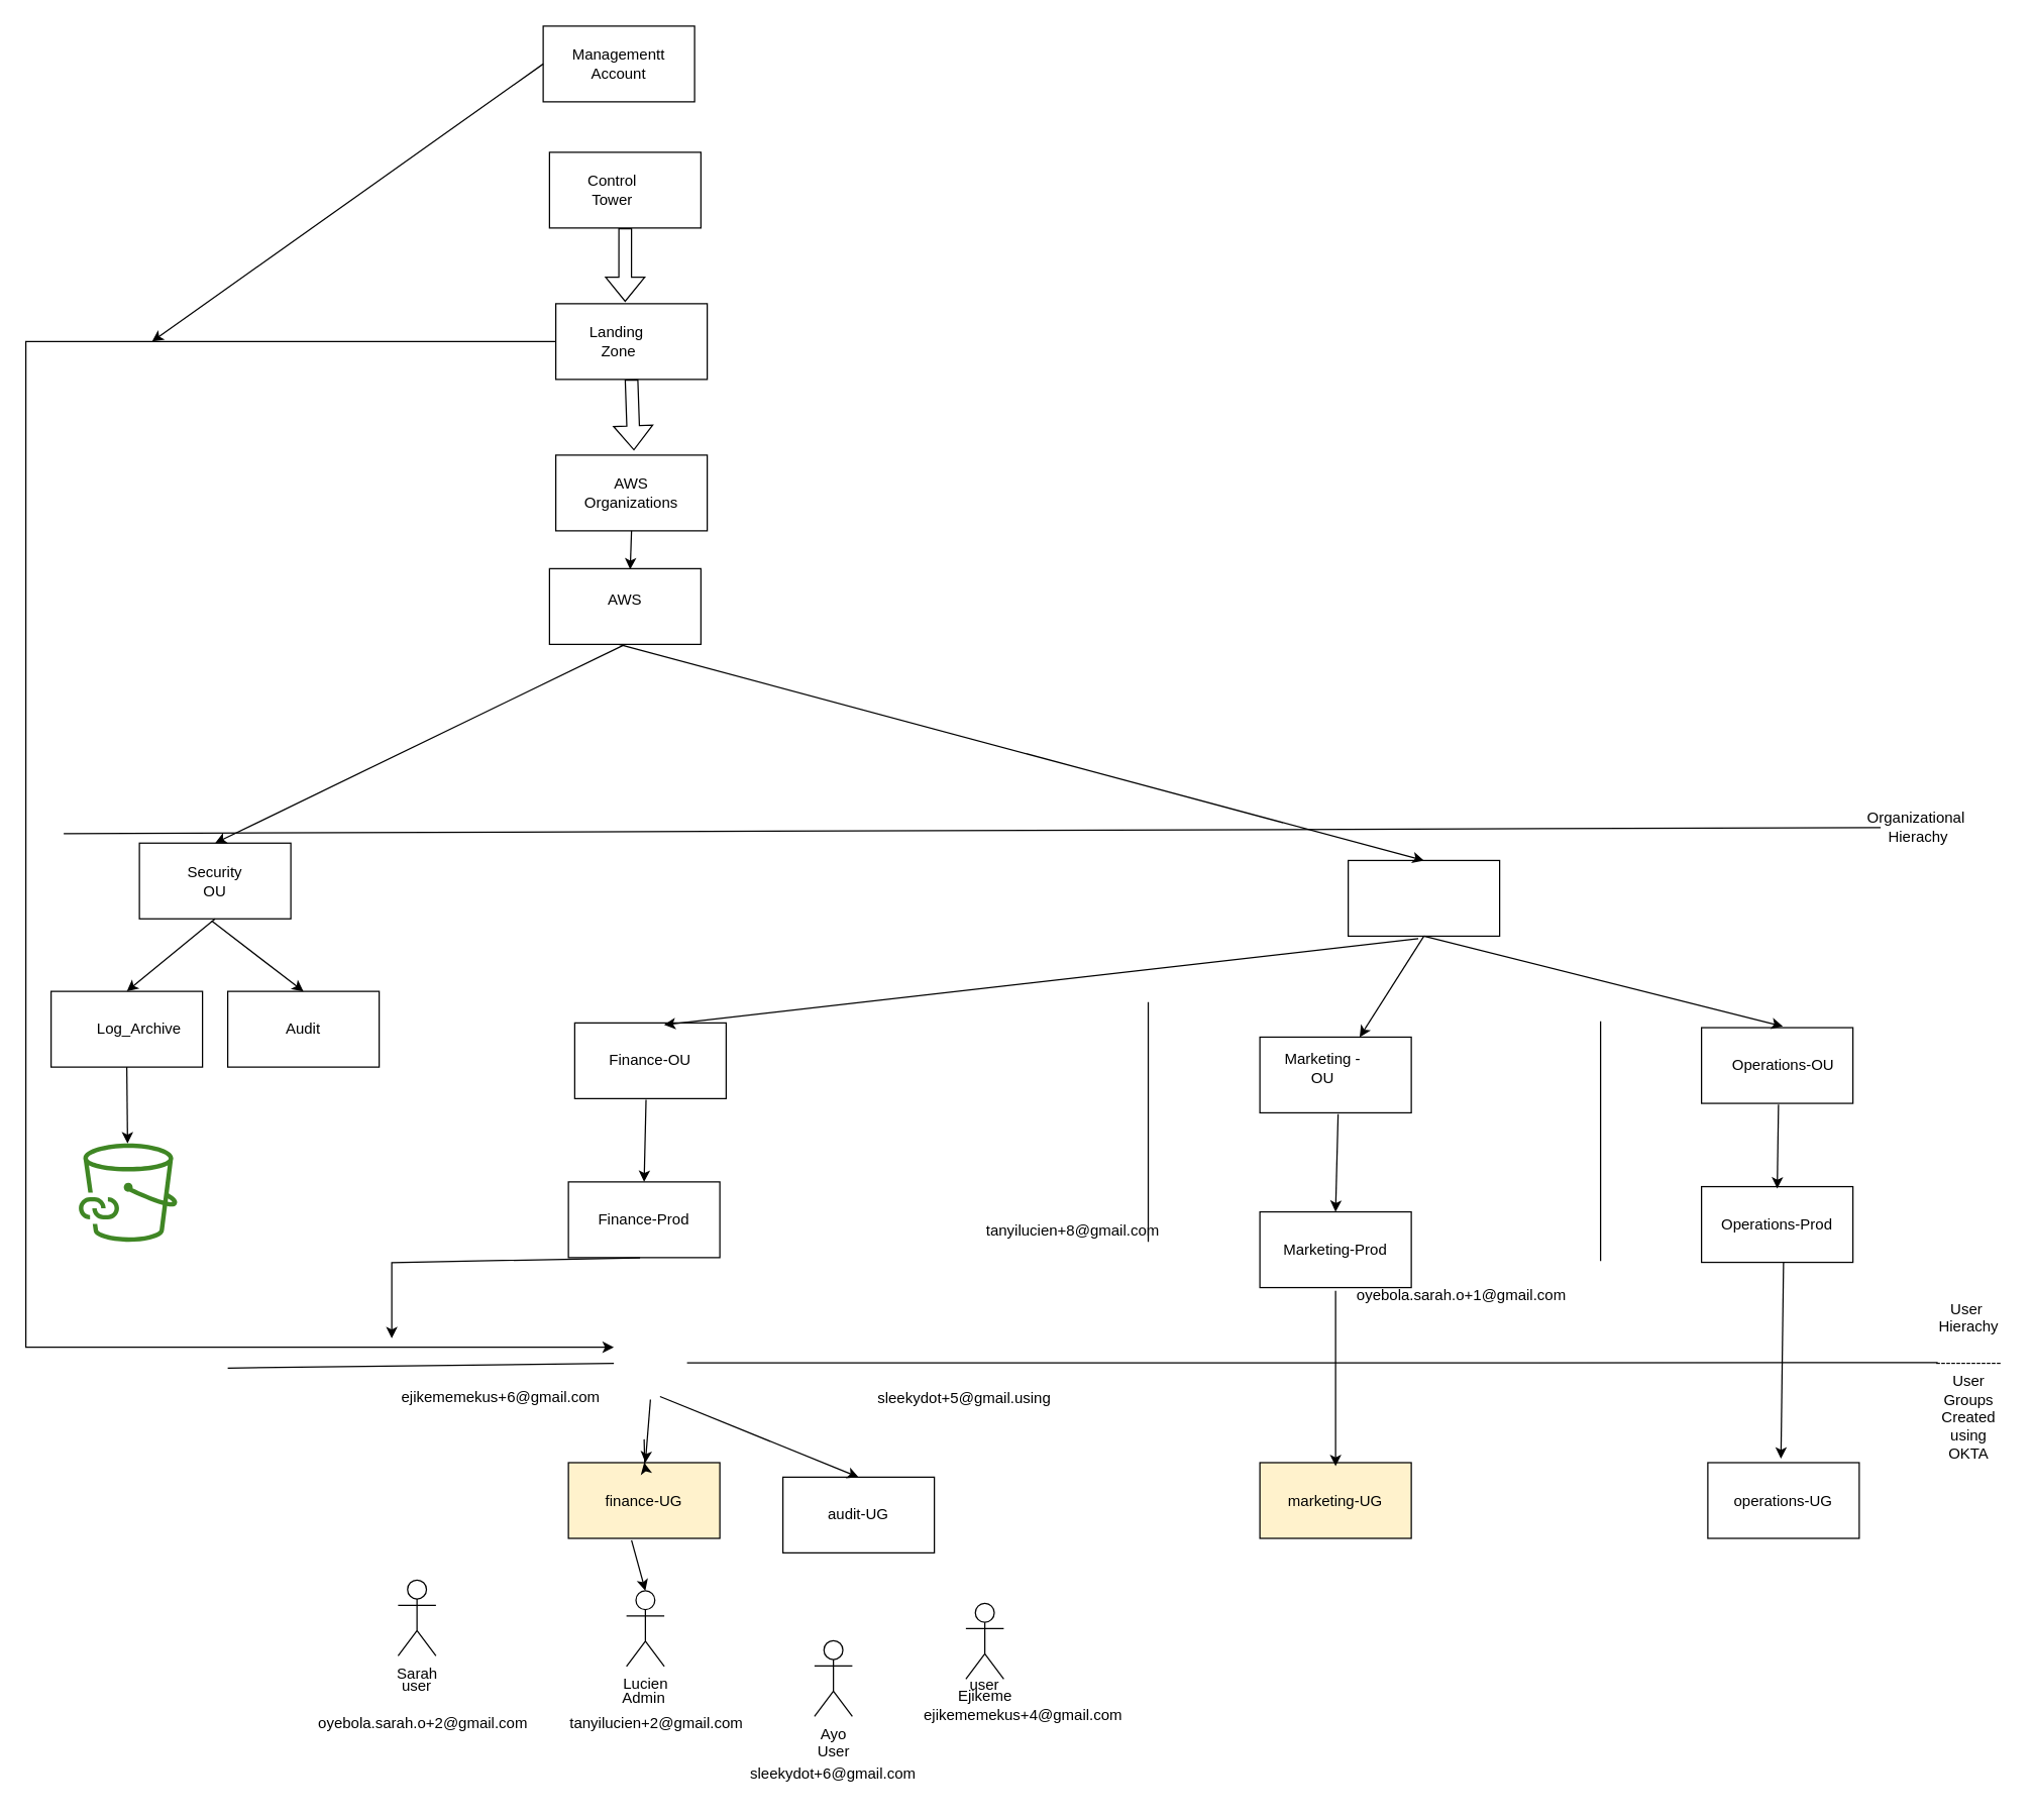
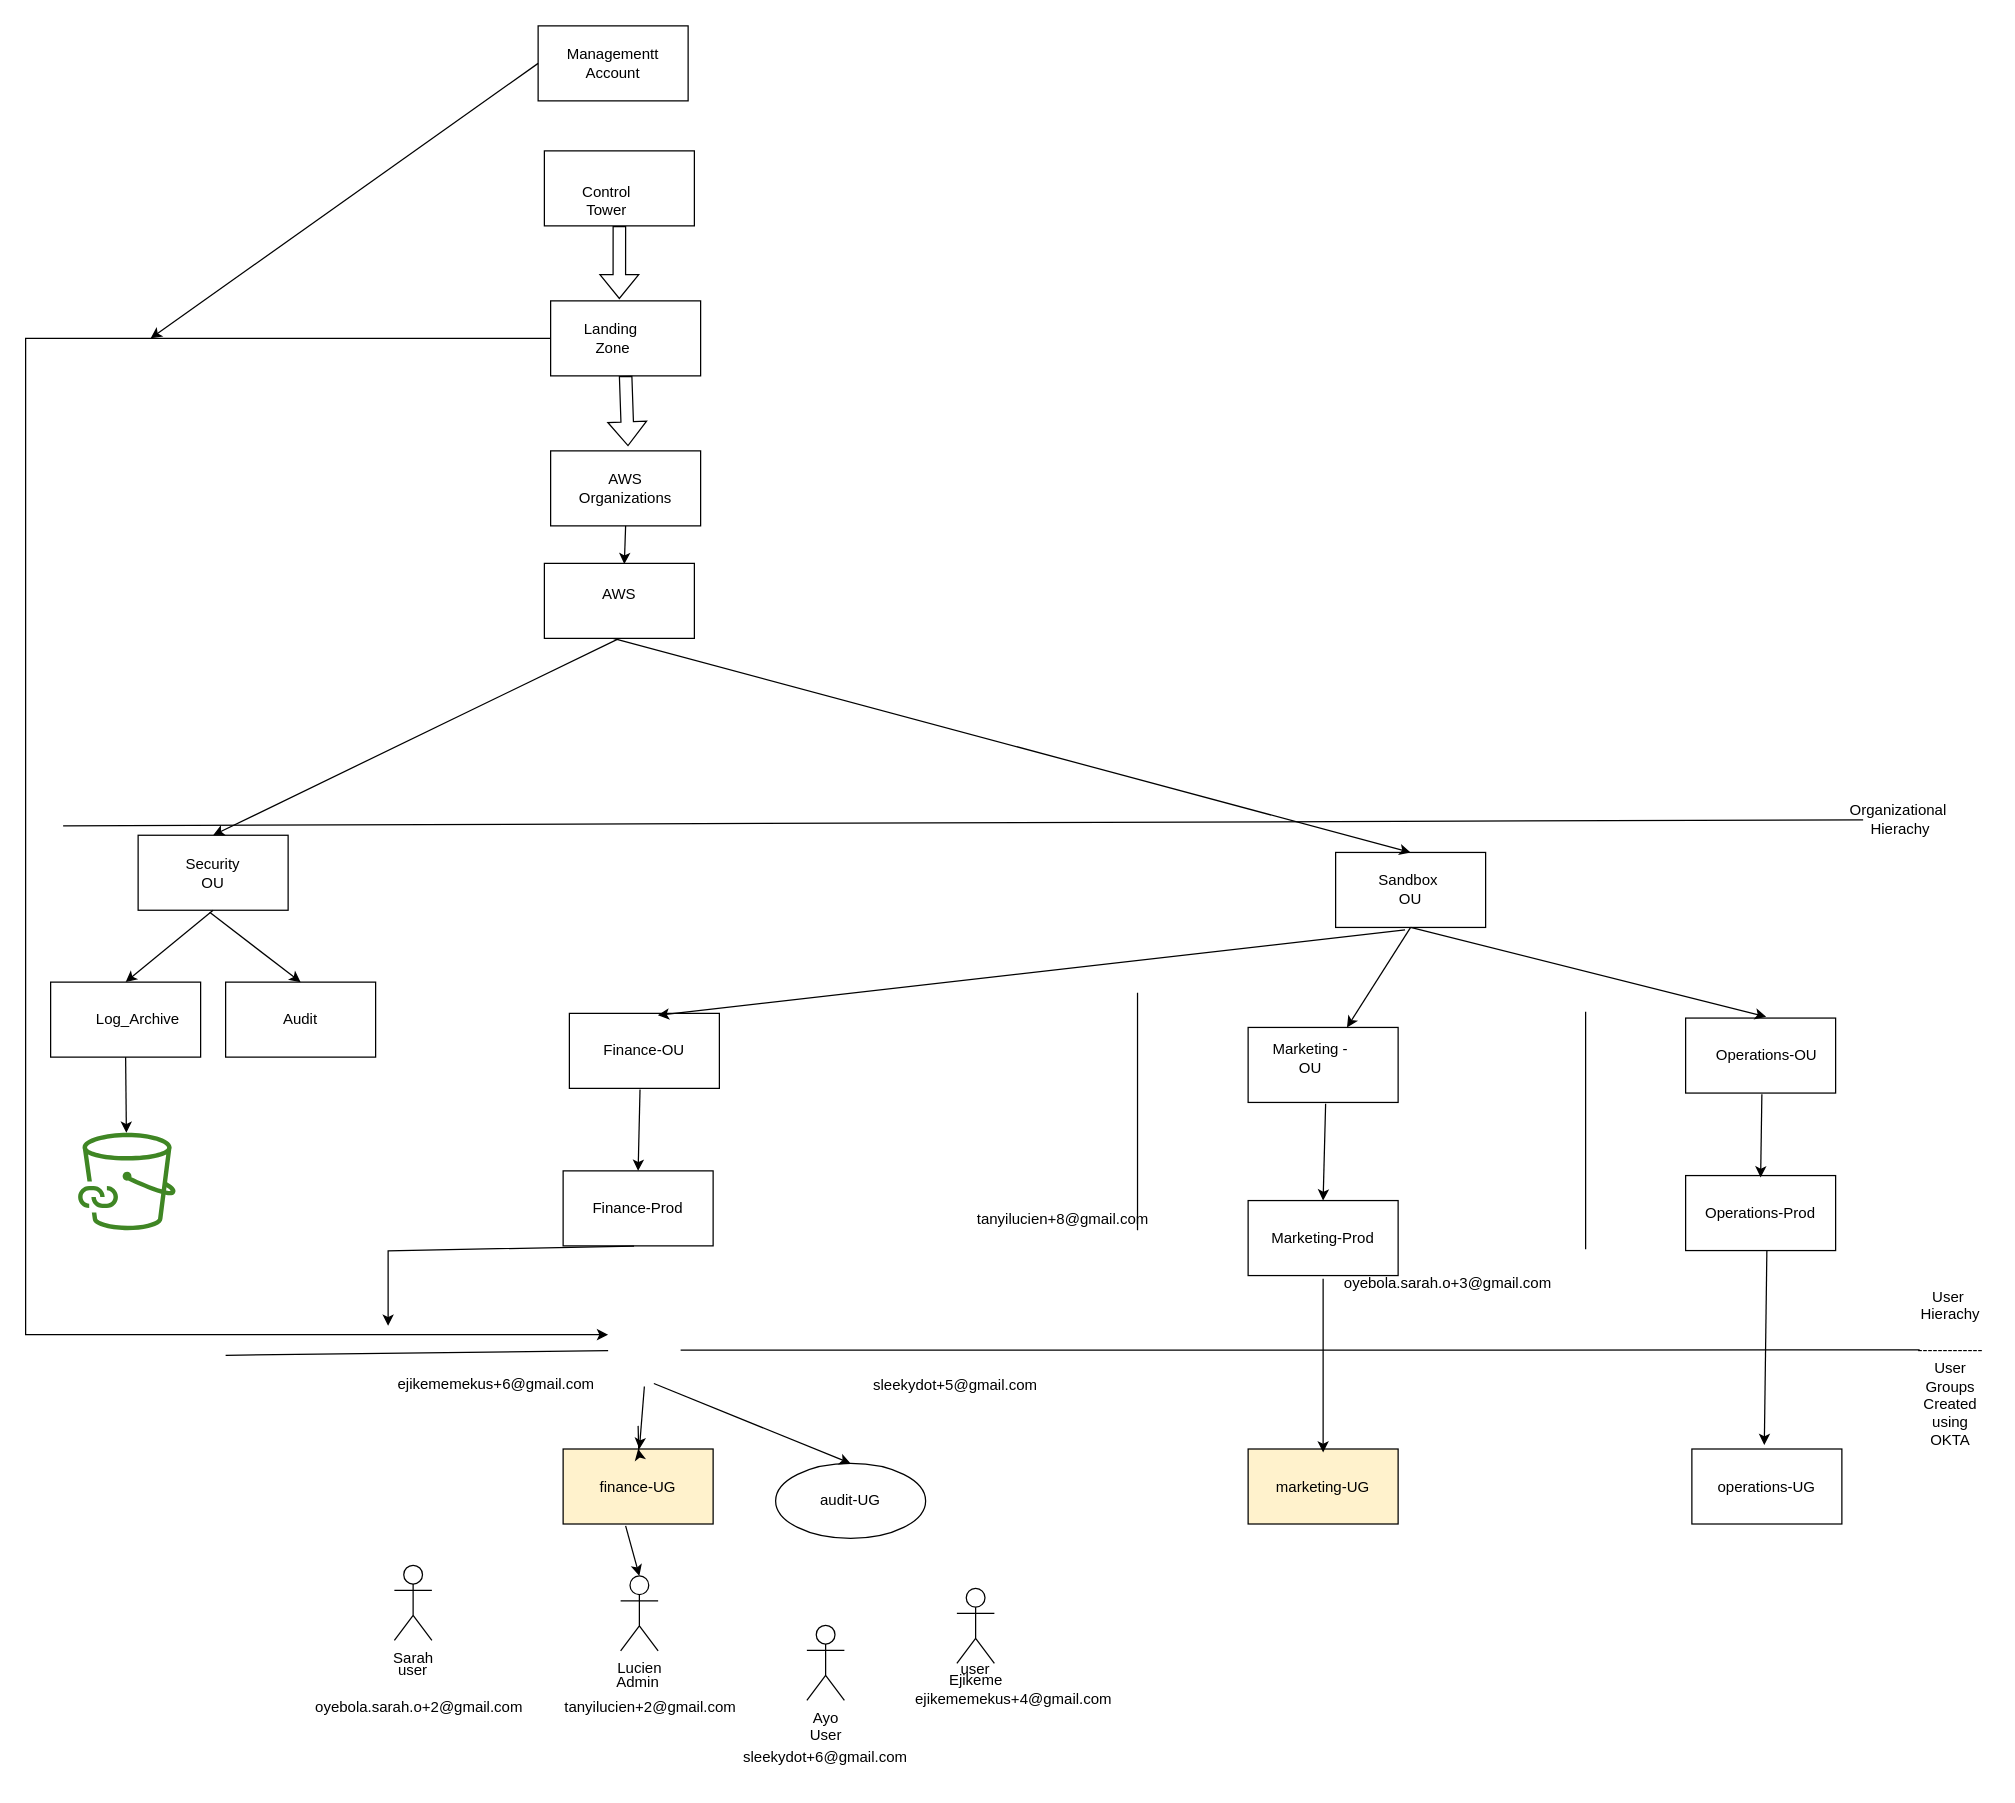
- <mxCell id="5" value="Control Tower" style="text;html=1;strokeColor=none;fillColor=none;align=center;verticalAlign=middle;whiteSpace=wrap;rounded=0;" parent="1" vertex="1"><mxGeometry x="455" y="135" width="60" height="30" as="geometry" /></mxCell>
+ <mxCell id="5" value="Control Tower" style="text;html=1;strokeColor=none;fillColor=none;align=center;verticalAlign=middle;whiteSpace=wrap;rounded=0;" parent="1" vertex="1"><mxGeometry x="455" y="145" width="60" height="30" as="geometry" /></mxCell>
+ <mxCell id="45" value="Sandbox&amp;nbsp;&lt;br&gt;OU&lt;br&gt;" style="text;html=1;strokeColor=none;fillColor=none;align=center;verticalAlign=middle;whiteSpace=wrap;rounded=0;" parent="1" vertex="1"><mxGeometry x="1098" y="696.25" width="60" height="30" as="geometry" /></mxCell>
- <mxCell id="41" value="oyebola.sarah.o+1@gmail.com" style="text;html=1;strokeColor=none;fillColor=none;align=center;verticalAlign=middle;whiteSpace=wrap;rounded=0;" parent="1" vertex="1"><mxGeometry x="1128" y="1011.25" width="60" height="30" as="geometry" /></mxCell>
+ <mxCell id="41" value="oyebola.sarah.o+3@gmail.com" style="text;html=1;strokeColor=none;fillColor=none;align=center;verticalAlign=middle;whiteSpace=wrap;rounded=0;" parent="1" vertex="1"><mxGeometry x="1128" y="1011.25" width="60" height="30" as="geometry" /></mxCell>
- <mxCell id="74" value="sleekydot+5@gmail.using" style="text;html=1;strokeColor=none;fillColor=none;align=center;verticalAlign=middle;whiteSpace=wrap;rounded=0;" parent="1" vertex="1"><mxGeometry x="674" y="1092.5" width="180" height="30" as="geometry" /></mxCell>
+ <mxCell id="74" value="sleekydot+5@gmail.com" style="text;html=1;strokeColor=none;fillColor=none;align=center;verticalAlign=middle;whiteSpace=wrap;rounded=0;" parent="1" vertex="1"><mxGeometry x="674" y="1092.5" width="180" height="30" as="geometry" /></mxCell>
- <mxCell id="65" value="audit-UG" style="rounded=0;whiteSpace=wrap;html=1;" parent="1" vertex="1"><mxGeometry x="620" y="1170" width="120" height="60" as="geometry" /></mxCell>
+ <mxCell id="65" value="audit-UG" style="ellipse;whiteSpace=wrap;html=1;" parent="1" vertex="1"><mxGeometry x="620" y="1170" width="120" height="60" as="geometry" /></mxCell>
